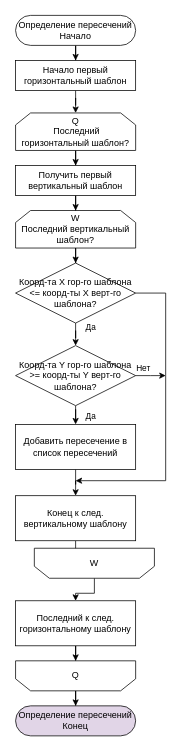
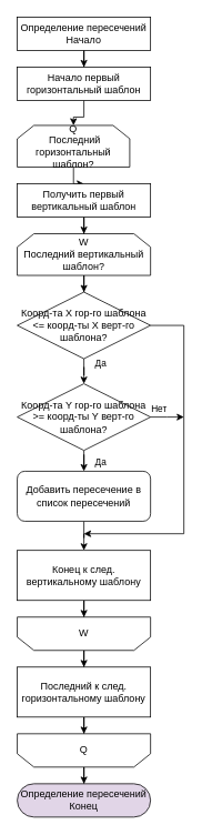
- <mxCell id="3" value="Определение пересечений&lt;br&gt;Начало" style="rounded=1;whiteSpace=wrap;html=1;arcSize=50;" vertex="1" parent="1"><mxGeometry x="20" y="20" width="160" height="40" as="geometry" /></mxCell>
+ <mxCell id="3" value="Определение пересечений&lt;br&gt;Начало" style="whiteSpace=wrap;html=1;arcSize=50;rounded=0;" vertex="1" parent="1"><mxGeometry x="20" y="20" width="160" height="40" as="geometry" /></mxCell>
- <mxCell id="5" value="Q&lt;br&gt;&amp;nbsp;Последний горизонтальный шаблон?" style="shape=loopLimit;whiteSpace=wrap;html=1;" vertex="1" parent="1"><mxGeometry x="20" y="150" width="160" height="50" as="geometry" /></mxCell>
+ <mxCell id="5" value="Q&lt;br&gt;&amp;nbsp;Последний горизонтальный шаблон?" style="shape=loopLimit;whiteSpace=wrap;html=1;" vertex="1" parent="1"><mxGeometry x="20" y="150" width="135" height="50" as="geometry" /></mxCell>
- <mxCell id="19" value="Добавить пересечение в список пересечений" style="whiteSpace=wrap;html=1;" vertex="1" parent="1"><mxGeometry x="20" y="565" width="160" height="60" as="geometry" /></mxCell>
+ <mxCell id="19" value="Добавить пересечение в список пересечений" style="whiteSpace=wrap;html=1;rounded=1;" vertex="1" parent="1"><mxGeometry x="20" y="565" width="160" height="60" as="geometry" /></mxCell>
- <mxCell id="23" value="W&lt;br&gt;" style="shape=loopLimit;whiteSpace=wrap;html=1;direction=west;" vertex="1" parent="1"><mxGeometry x="45" y="730" width="160" height="40" as="geometry" /></mxCell>
+ <mxCell id="23" value="W&lt;br&gt;" style="shape=loopLimit;whiteSpace=wrap;html=1;direction=west;" vertex="1" parent="1"><mxGeometry x="20" y="740" width="160" height="40" as="geometry" /></mxCell>
